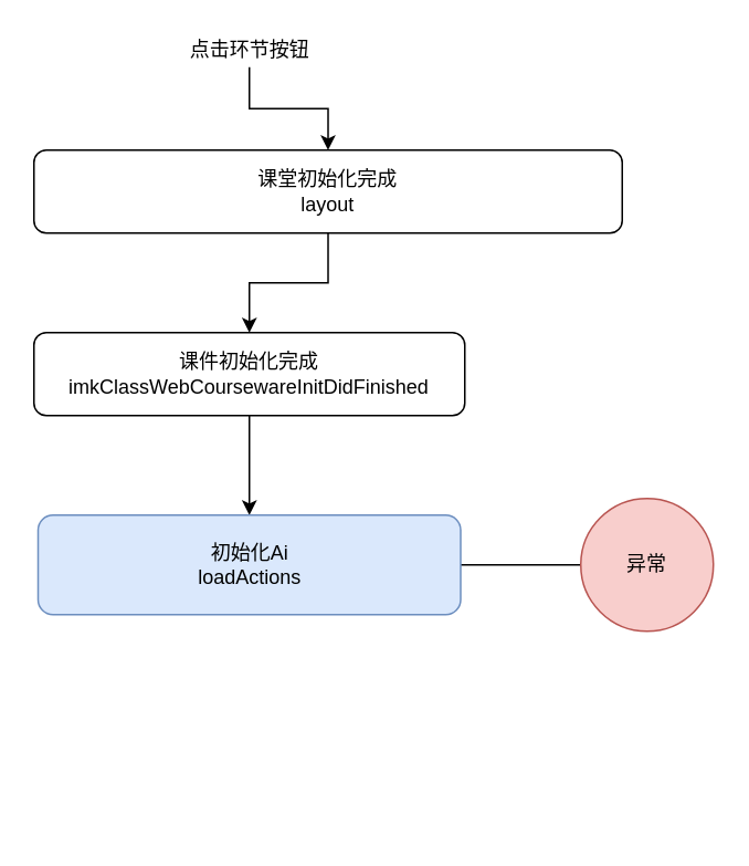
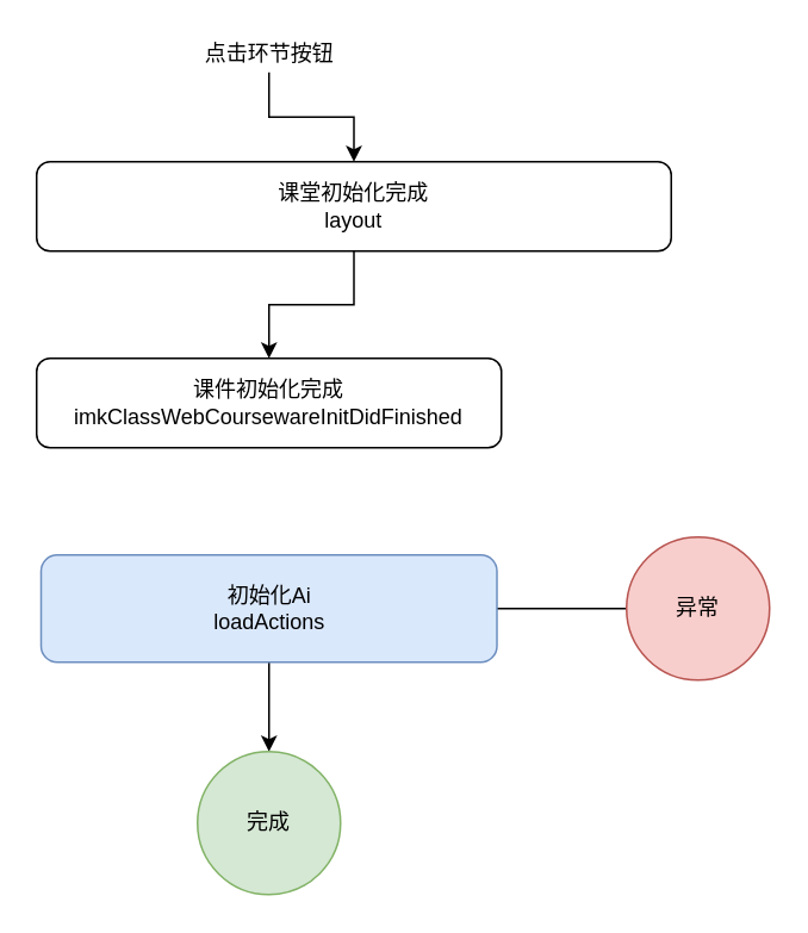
- <mxCell id="2" value="" style="edgeStyle=orthogonalEdgeStyle;rounded=0;orthogonalLoop=1;jettySize=auto;html=1;" edge="1" parent="1" source="3" target="6"><mxGeometry relative="1" as="geometry" /></mxCell>
+ <mxCell id="4" value="" style="edgeStyle=orthogonalEdgeStyle;rounded=0;orthogonalLoop=1;jettySize=auto;html=1;" edge="1" parent="1" source="6" target="7"><mxGeometry relative="1" as="geometry" /></mxCell>
+ <mxCell id="7" value="完成" style="ellipse;whiteSpace=wrap;html=1;aspect=fixed;fillColor=#d5e8d4;strokeColor=#82b366;" vertex="1" parent="1"><mxGeometry x="110" y="420" width="80" height="80" as="geometry" /></mxCell>
